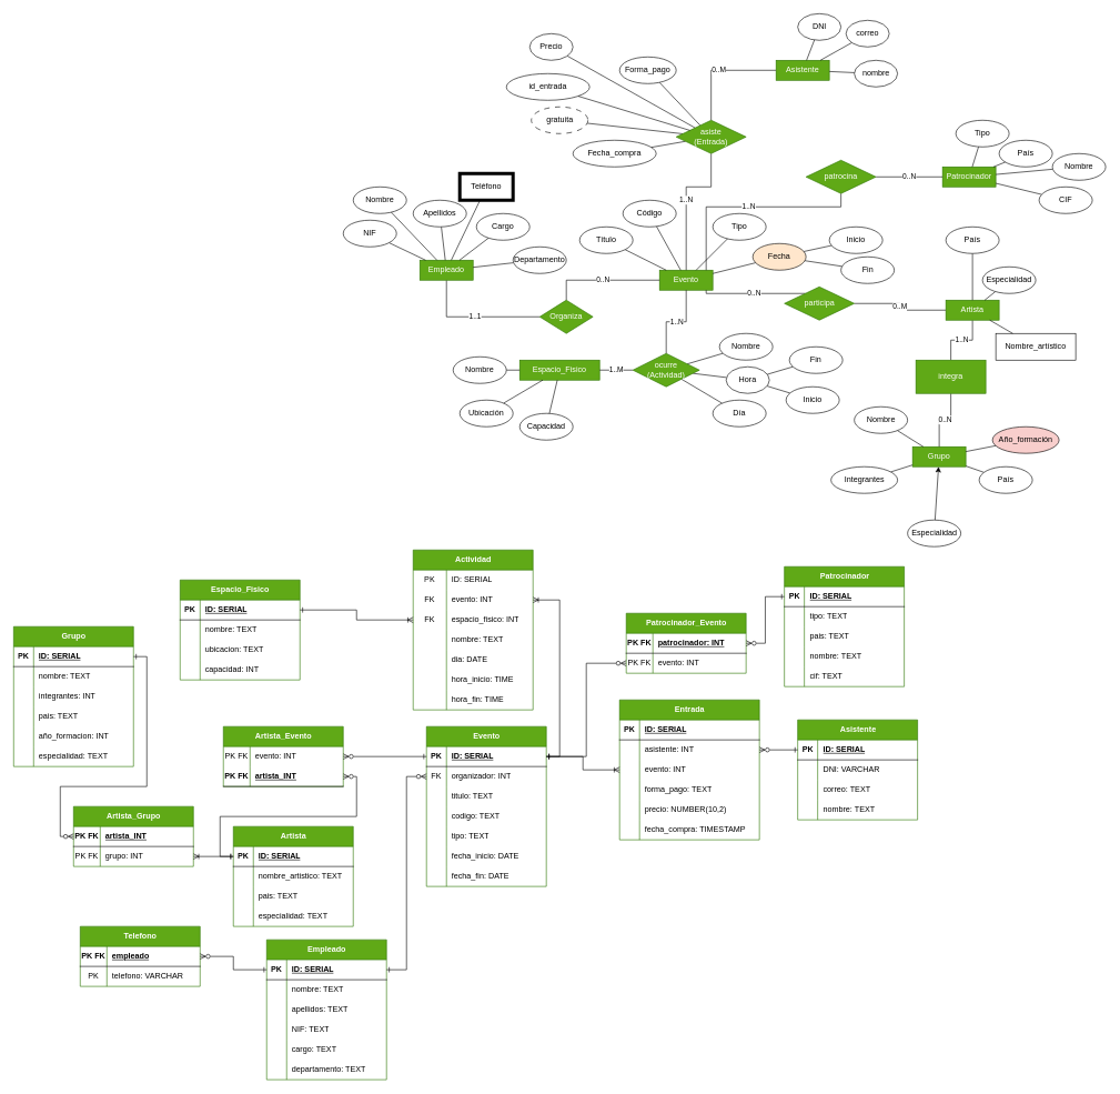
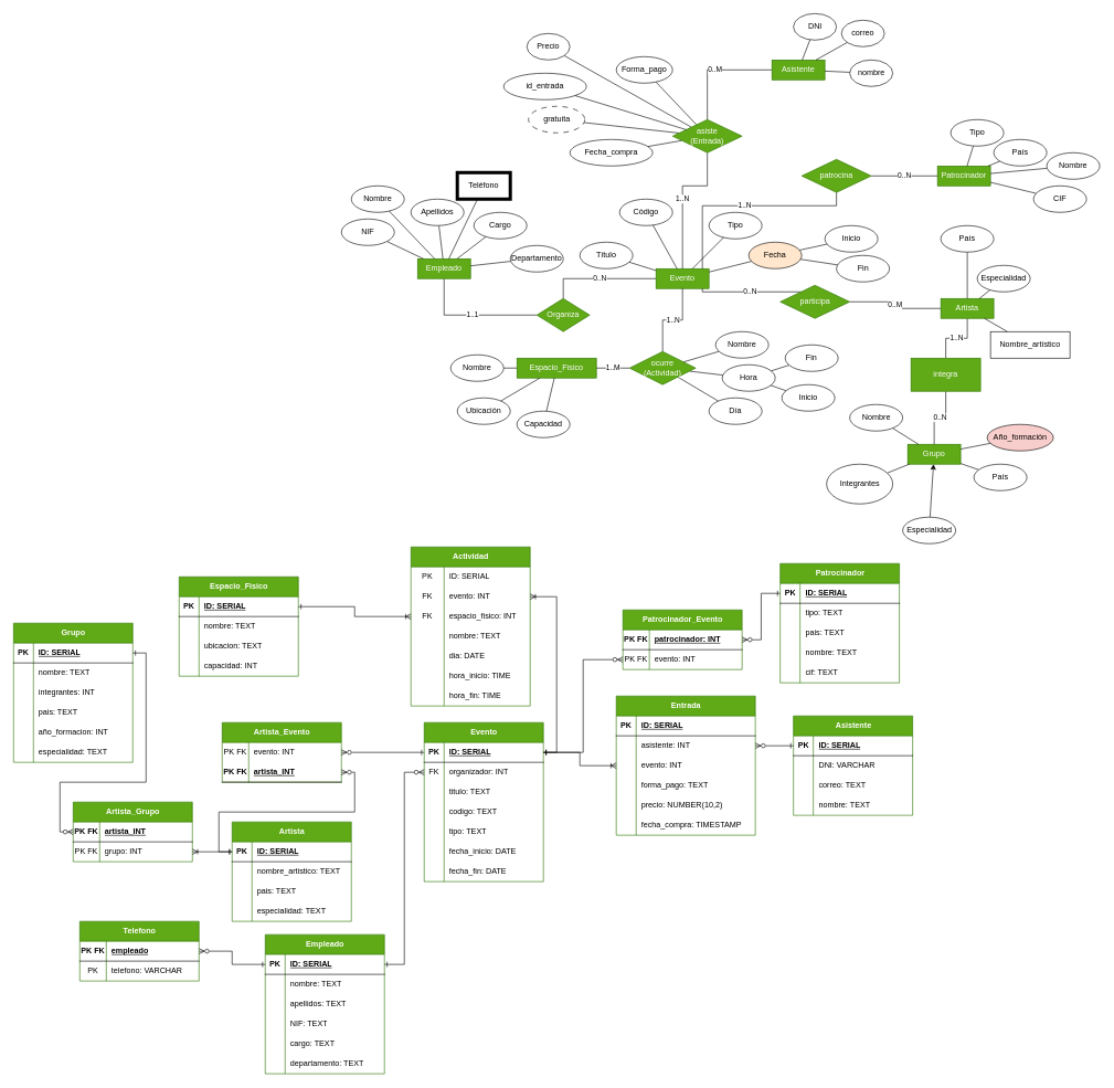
- <mxCell id="16" value="Título" style="ellipse;whiteSpace=wrap;html=1;" parent="1" vertex="1"><mxGeometry x="870" y="340" width="80" height="40" as="geometry" /></mxCell>
+ <mxCell id="16" value="Título" style="ellipse;whiteSpace=wrap;html=1;" parent="1" vertex="1"><mxGeometry x="875" y="365" width="80" height="40" as="geometry" /></mxCell>
- <mxCell id="56" value="Hora" style="ellipse;whiteSpace=wrap;html=1;" parent="1" vertex="1"><mxGeometry x="1090" y="550" width="65" height="40" as="geometry" /></mxCell>
+ <mxCell id="56" value="Hora" style="ellipse;whiteSpace=wrap;html=1;" parent="1" vertex="1"><mxGeometry x="1090" y="550" width="80" height="40" as="geometry" /></mxCell>
- <mxCell id="44" value="Integrantes" style="ellipse;whiteSpace=wrap;html=1;" parent="1" vertex="1"><mxGeometry x="1247.5" y="700" width="100" height="40" as="geometry" /></mxCell>
+ <mxCell id="44" value="Integrantes" style="ellipse;whiteSpace=wrap;html=1;" parent="1" vertex="1"><mxGeometry x="1247.5" y="700" width="100" height="60" as="geometry" /></mxCell>
